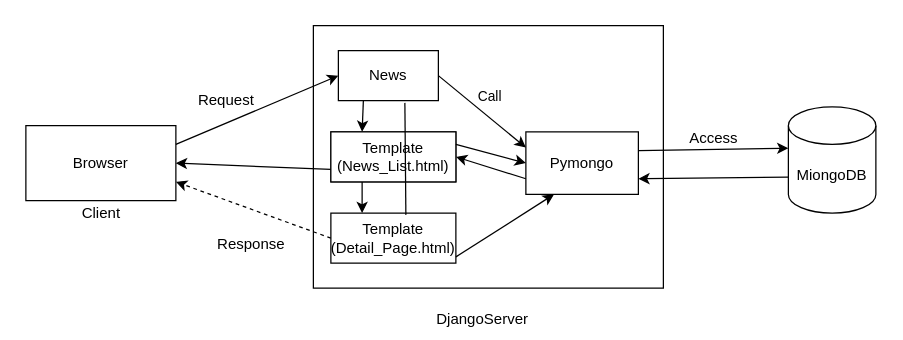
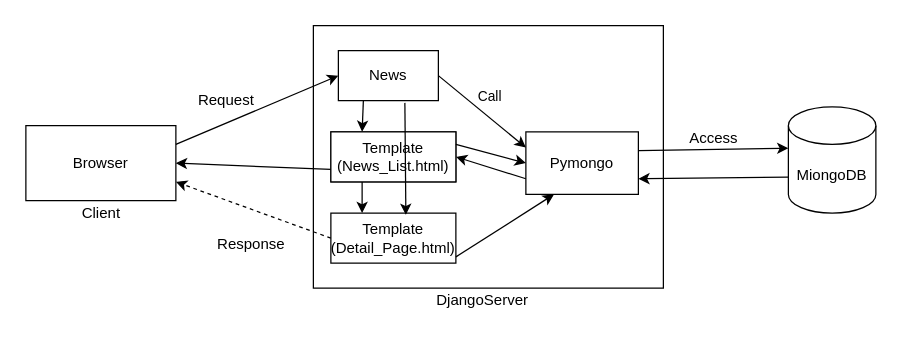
- <mxCell id="18" value="" style="endArrow=none;html=1;rounded=0;exitX=0.665;exitY=1.045;exitDx=0;exitDy=0;exitPerimeter=0;entryX=0.6;entryY=0.035;entryDx=0;entryDy=0;entryPerimeter=0;" edge="1" parent="1" source="11" target="16"><mxGeometry width="50" height="50" relative="1" as="geometry"><mxPoint x="310" y="100" as="sourcePoint" /><mxPoint x="360" y="50" as="targetPoint" /></mxGeometry></mxCell>
+ <mxCell id="18" value="" style="endArrow=classic;html=1;rounded=0;exitX=0.665;exitY=1.045;exitDx=0;exitDy=0;exitPerimeter=0;entryX=0.6;entryY=0.035;entryDx=0;entryDy=0;entryPerimeter=0;" edge="1" parent="1" source="11" target="16"><mxGeometry width="50" height="50" relative="1" as="geometry"><mxPoint x="310" y="100" as="sourcePoint" /><mxPoint x="360" y="50" as="targetPoint" /></mxGeometry></mxCell>
- <mxCell id="6" value="DjangoServer" style="text;html=1;align=center;verticalAlign=middle;resizable=0;points=[];autosize=1;strokeColor=none;fillColor=none;" vertex="1" parent="1"><mxGeometry x="340" y="245" width="90" height="20" as="geometry" /></mxCell>
+ <mxCell id="6" value="DjangoServer" style="text;html=1;align=center;verticalAlign=middle;resizable=0;points=[];autosize=1;strokeColor=none;fillColor=none;" vertex="1" parent="1"><mxGeometry x="340" y="230" width="90" height="20" as="geometry" /></mxCell>
